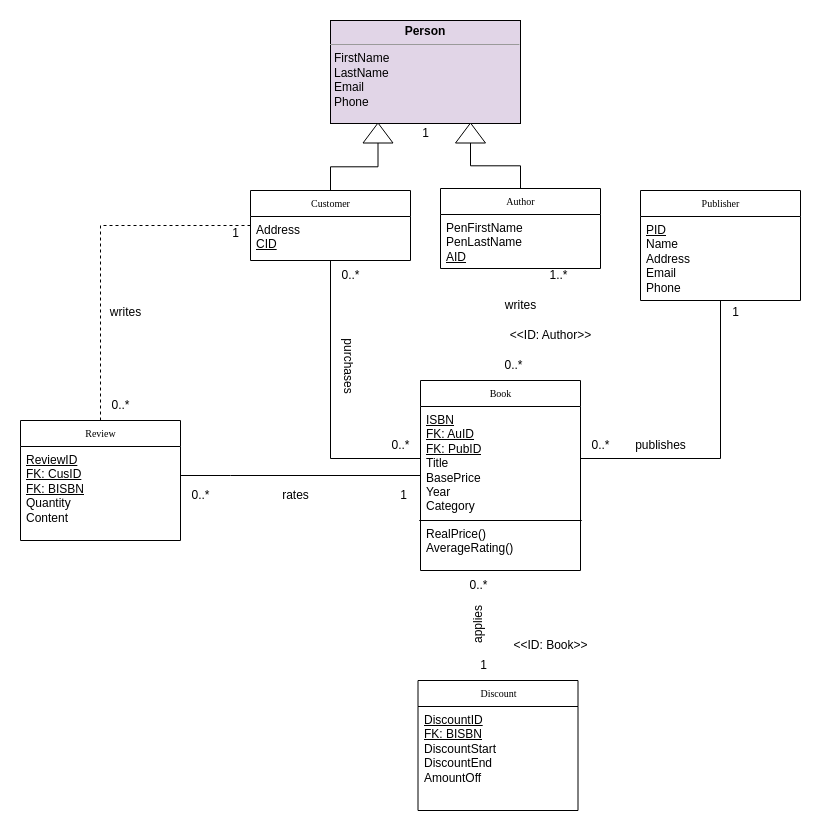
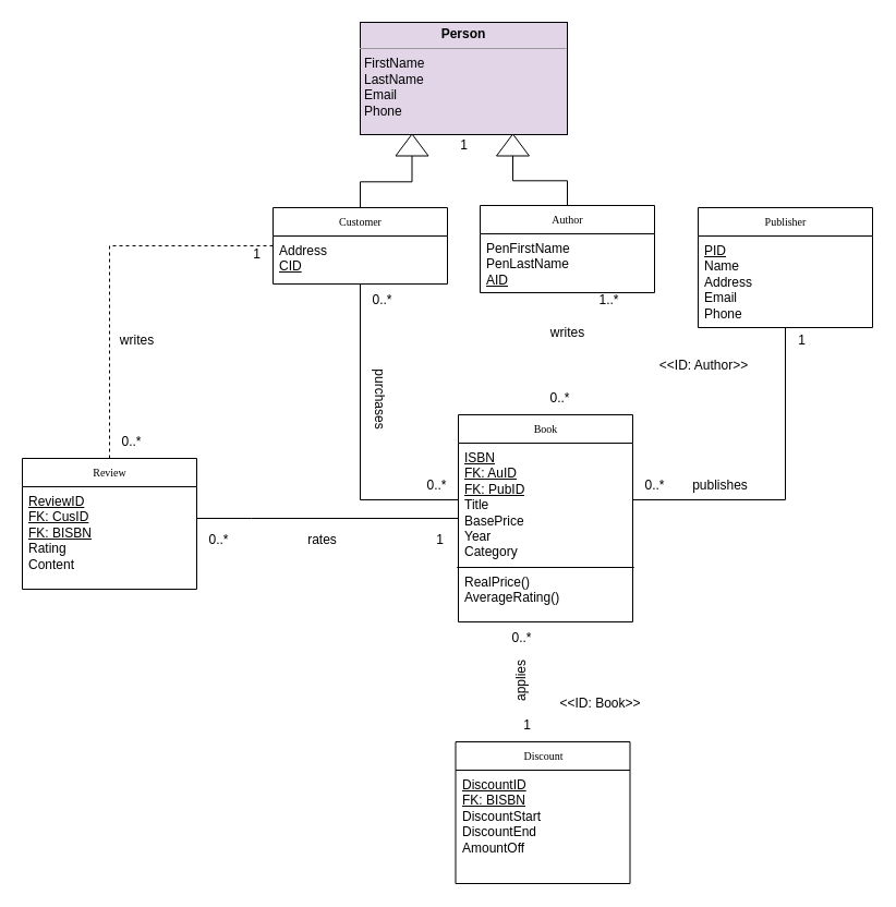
- <mxCell id="47" value="&amp;lt;&amp;lt;ID: Author&amp;gt;&amp;gt;" style="text;html=1;align=center;verticalAlign=middle;resizable=0;points=[];autosize=1;strokeColor=none;fillColor=none;" vertex="1" parent="1"><mxGeometry x="500" y="320" width="100" height="30" as="geometry" /></mxCell>
+ <mxCell id="47" value="&amp;lt;&amp;lt;ID: Author&amp;gt;&amp;gt;" style="text;html=1;align=center;verticalAlign=middle;resizable=0;points=[];autosize=1;strokeColor=none;fillColor=none;" vertex="1" parent="1"><mxGeometry x="595" y="320" width="100" height="30" as="geometry" /></mxCell>
- <mxCell id="34" value="&lt;div&gt;&lt;u&gt;ReviewID&lt;/u&gt;&lt;/div&gt;&lt;div&gt;&lt;u&gt;FK: CusID&lt;br&gt;&lt;/u&gt;&lt;/div&gt;&lt;div&gt;&lt;u&gt;FK: BISBN&lt;/u&gt;&lt;br&gt;&lt;/div&gt;&lt;div&gt;Quantity&lt;/div&gt;&lt;div&gt;Content&lt;br&gt;&lt;/div&gt;" style="text;html=1;strokeColor=none;fillColor=none;align=left;verticalAlign=top;spacingLeft=4;spacingRight=4;whiteSpace=wrap;overflow=hidden;rotatable=0;points=[[0,0.5],[1,0.5]];portConstraint=eastwest;" vertex="1" parent="33"><mxGeometry y="26" width="160" height="84" as="geometry" /></mxCell>
+ <mxCell id="34" value="&lt;div&gt;&lt;u&gt;ReviewID&lt;/u&gt;&lt;/div&gt;&lt;div&gt;&lt;u&gt;FK: CusID&lt;br&gt;&lt;/u&gt;&lt;/div&gt;&lt;div&gt;&lt;u&gt;FK: BISBN&lt;/u&gt;&lt;br&gt;&lt;/div&gt;&lt;div&gt;Rating&lt;/div&gt;&lt;div&gt;Content&lt;br&gt;&lt;/div&gt;" style="text;html=1;strokeColor=none;fillColor=none;align=left;verticalAlign=top;spacingLeft=4;spacingRight=4;whiteSpace=wrap;overflow=hidden;rotatable=0;points=[[0,0.5],[1,0.5]];portConstraint=eastwest;" vertex="1" parent="33"><mxGeometry y="26" width="160" height="84" as="geometry" /></mxCell>
